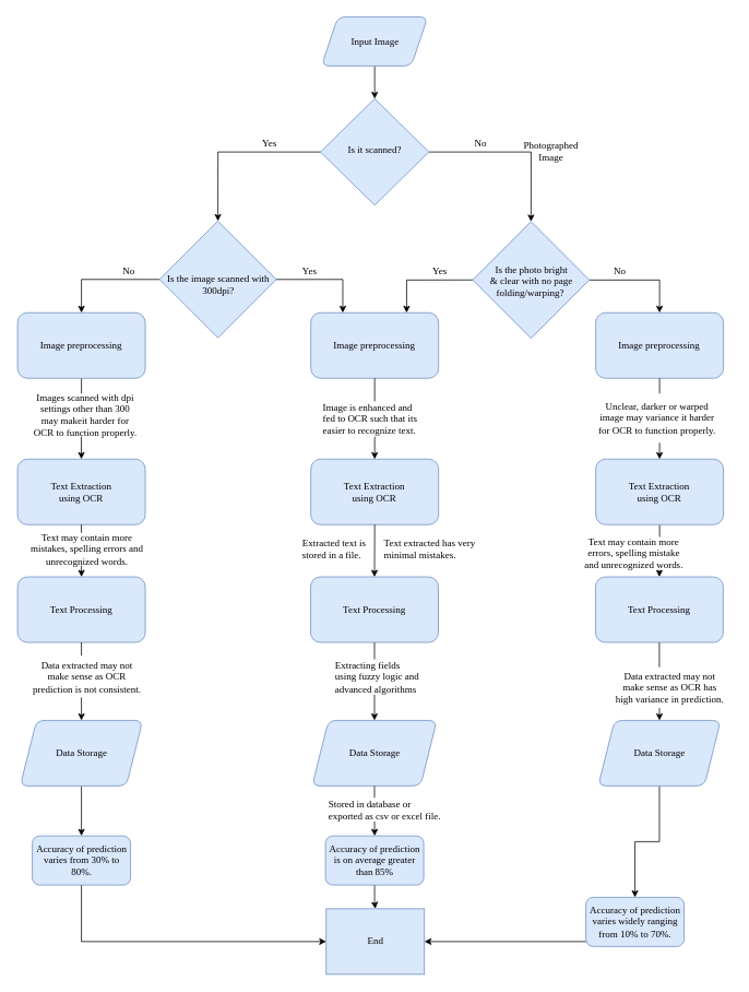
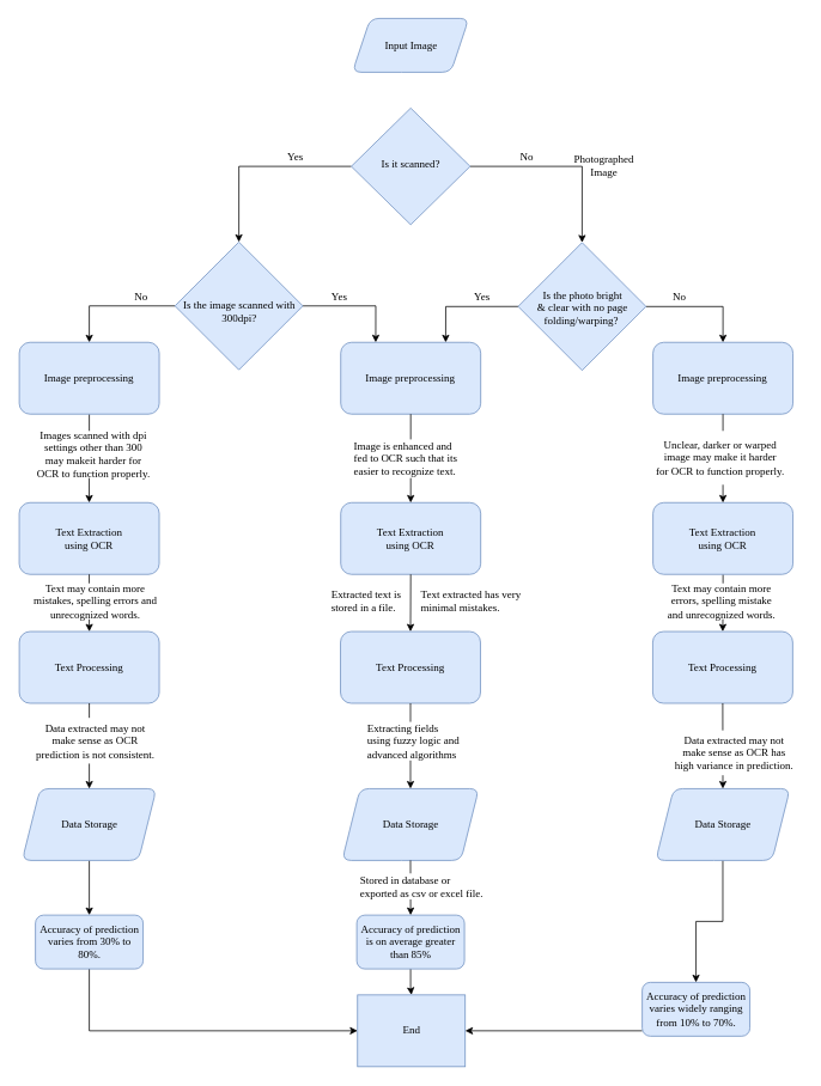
- <mxCell id="17" style="edgeStyle=orthogonalEdgeStyle;rounded=0;orthogonalLoop=1;jettySize=auto;html=1;fontFamily=Times New Roman;" parent="1" source="18" target="7" edge="1"><mxGeometry relative="1" as="geometry" /></mxCell>
- <mxCell id="39" value="&lt;div&gt;Unclear, darker or warped&lt;/div&gt;&lt;div&gt; image may variance it harder&lt;/div&gt;&lt;div&gt; for OCR to function properly.&lt;/div&gt;" style="text;html=1;strokeColor=none;align=center;verticalAlign=middle;whiteSpace=wrap;rounded=0;fontSize=12;fontFamily=Times New Roman;fillColor=#ffffff;" parent="1" vertex="1"><mxGeometry x="727.25" y="480" width="151" height="60" as="geometry" /></mxCell>
+ <mxCell id="39" value="&lt;div&gt;Unclear, darker or warped&lt;/div&gt;&lt;div&gt; image may make it harder&lt;/div&gt;&lt;div&gt; for OCR to function properly.&lt;/div&gt;" style="text;html=1;strokeColor=none;align=center;verticalAlign=middle;whiteSpace=wrap;rounded=0;fontSize=12;fontFamily=Times New Roman;fillColor=#ffffff;" parent="1" vertex="1"><mxGeometry x="727.25" y="480" width="151" height="60" as="geometry" /></mxCell>
- <mxCell id="61" value="&lt;div&gt;Text may contain more &lt;br&gt;&lt;/div&gt;&lt;div&gt;errors, spelling mistake &lt;br&gt;&lt;/div&gt;&lt;div&gt;and unrecognized words.&lt;br&gt;&lt;/div&gt;" style="text;html=1;strokeColor=none;align=center;verticalAlign=middle;whiteSpace=wrap;rounded=0;fontSize=12;fontFamily=Times New Roman;fillColor=#ffffff;" parent="1" vertex="1"><mxGeometry x="709.24" y="655" width="130" height="40" as="geometry" /></mxCell>
+ <mxCell id="61" value="&lt;div&gt;Text may contain more &lt;br&gt;&lt;/div&gt;&lt;div&gt;errors, spelling mistake &lt;br&gt;&lt;/div&gt;&lt;div&gt;and unrecognized words.&lt;br&gt;&lt;/div&gt;" style="text;html=1;strokeColor=none;align=center;verticalAlign=middle;whiteSpace=wrap;rounded=0;fontSize=12;fontFamily=Times New Roman;fillColor=#ffffff;" parent="1" vertex="1"><mxGeometry x="739.24" y="650" width="130" height="40" as="geometry" /></mxCell>
